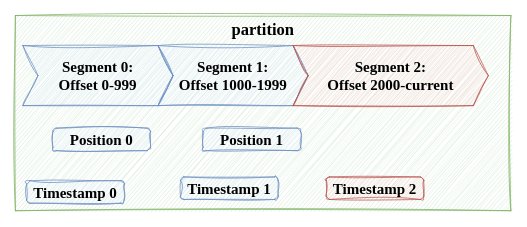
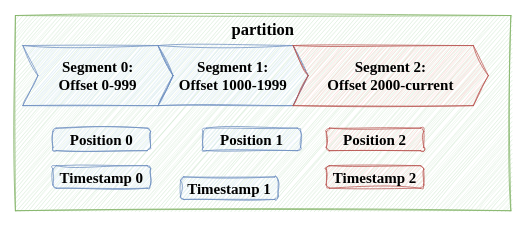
+ <mxCell id="11" value="&lt;b&gt;Position 2&lt;/b&gt;" style="rounded=1;whiteSpace=wrap;html=1;sketch=1;hachureGap=4;jiggle=2;curveFitting=1;fontFamily=Architects Daughter;fontSource=https%3A%2F%2Ffonts.googleapis.com%2Fcss%3Ffamily%3DArchitects%2BDaughter;fontSize=20;fillColor=#f8cecc;strokeColor=#b85450;" vertex="1" parent="1"><mxGeometry x="434" y="170" width="130" height="30" as="geometry" /></mxCell>
- <mxCell id="10" value="&lt;b&gt;Timestamp 2&lt;/b&gt;" style="rounded=1;whiteSpace=wrap;html=1;sketch=1;hachureGap=4;jiggle=2;curveFitting=1;fontFamily=Architects Daughter;fontSource=https%3A%2F%2Ffonts.googleapis.com%2Fcss%3Ffamily%3DArchitects%2BDaughter;fontSize=20;fillColor=#f8cecc;strokeColor=#b85450;" vertex="1" parent="1"><mxGeometry x="434" y="235" width="130" height="30" as="geometry" /></mxCell>
+ <mxCell id="10" value="&lt;b&gt;Timestamp 2&lt;/b&gt;" style="rounded=1;whiteSpace=wrap;html=1;sketch=1;hachureGap=4;jiggle=2;curveFitting=1;fontFamily=Architects Daughter;fontSource=https%3A%2F%2Ffonts.googleapis.com%2Fcss%3Ffamily%3DArchitects%2BDaughter;fontSize=20;fillColor=#f8cecc;strokeColor=#b85450;" vertex="1" parent="1"><mxGeometry x="434" y="220" width="130" height="30" as="geometry" /></mxCell>
- <mxCell id="6" value="&lt;b&gt;Timestamp 0&lt;/b&gt;" style="rounded=1;whiteSpace=wrap;html=1;sketch=1;hachureGap=4;jiggle=2;curveFitting=1;fontFamily=Architects Daughter;fontSource=https%3A%2F%2Ffonts.googleapis.com%2Fcss%3Ffamily%3DArchitects%2BDaughter;fontSize=20;fillColor=#dae8fc;strokeColor=#6c8ebf;" vertex="1" parent="1"><mxGeometry x="35" y="240" width="130" height="30" as="geometry" /></mxCell>
+ <mxCell id="6" value="&lt;b&gt;Timestamp 0&lt;/b&gt;" style="rounded=1;whiteSpace=wrap;html=1;sketch=1;hachureGap=4;jiggle=2;curveFitting=1;fontFamily=Architects Daughter;fontSource=https%3A%2F%2Ffonts.googleapis.com%2Fcss%3Ffamily%3DArchitects%2BDaughter;fontSize=20;fillColor=#dae8fc;strokeColor=#6c8ebf;" vertex="1" parent="1"><mxGeometry x="70" y="220" width="130" height="30" as="geometry" /></mxCell>
